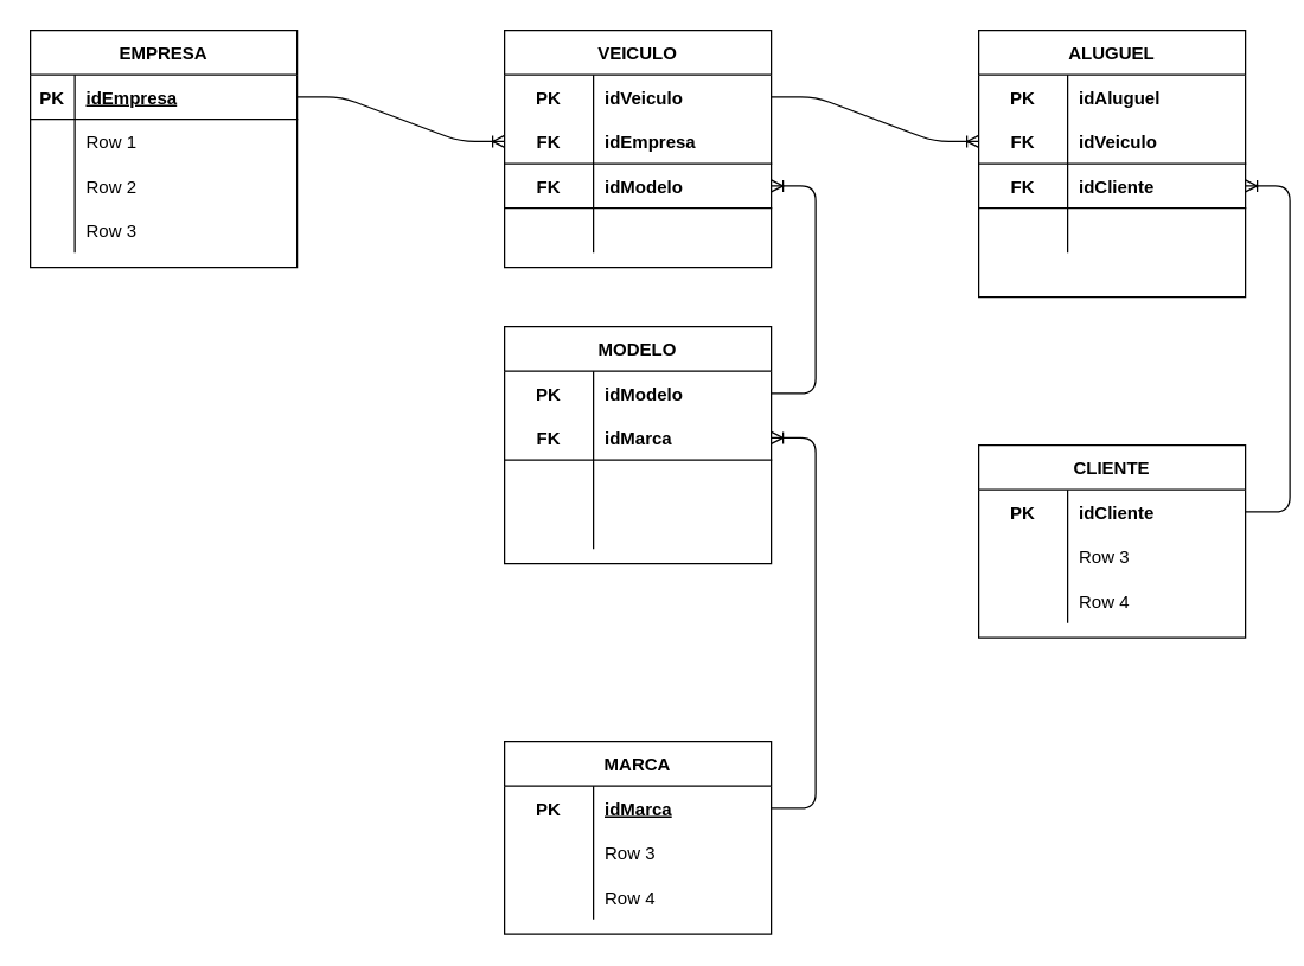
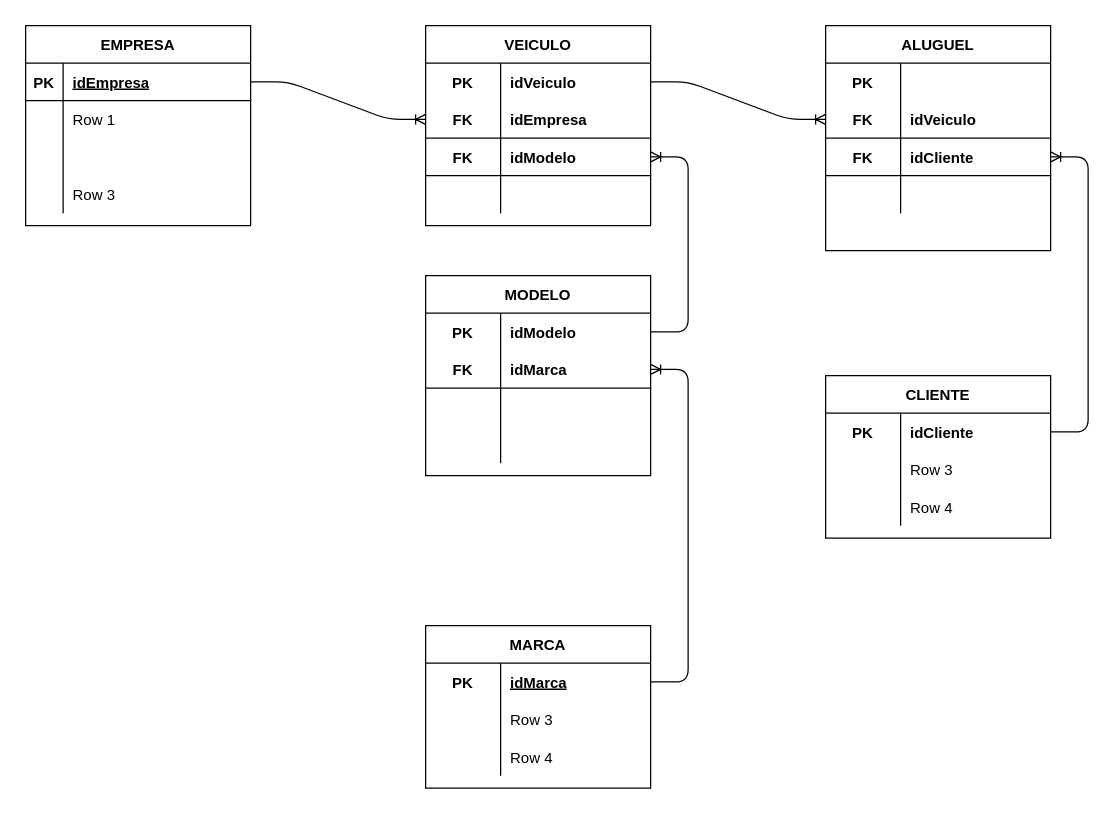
- <mxCell id="54" value="idAluguel" style="shape=partialRectangle;connectable=0;fillColor=none;top=0;left=0;bottom=0;right=0;align=left;spacingLeft=6;fontStyle=1;overflow=hidden;" vertex="1" parent="52"><mxGeometry x="60" width="120" height="30" as="geometry" /></mxCell>
- <mxCell id="11" value="Row 2" style="shape=partialRectangle;connectable=0;fillColor=none;top=0;left=0;bottom=0;right=0;align=left;spacingLeft=6;overflow=hidden;" vertex="1" parent="9"><mxGeometry x="30" width="150" height="30" as="geometry" /></mxCell>
